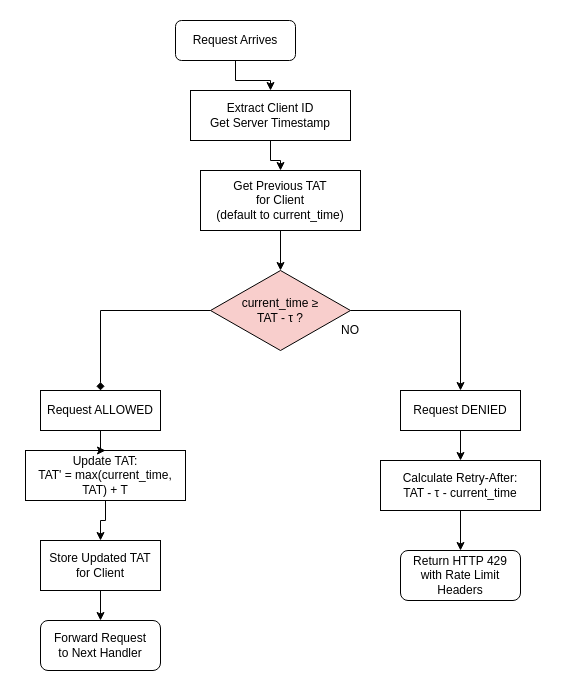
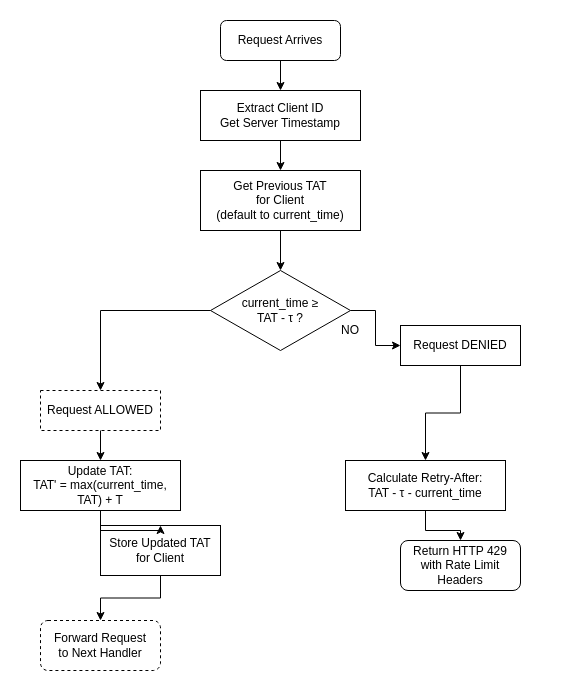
- <mxCell id="2" value="Request Arrives" style="rounded=1;whiteSpace=wrap;html=1;labelBackgroundColor=none;" vertex="1" parent="1"><mxGeometry x="175" y="20" width="120" height="40" as="geometry" /></mxCell>
+ <mxCell id="2" value="Request Arrives" style="rounded=1;whiteSpace=wrap;html=1;labelBackgroundColor=none;" vertex="1" parent="1"><mxGeometry x="220" y="20" width="120" height="40" as="geometry" /></mxCell>
- <mxCell id="3" value="Extract Client ID&#10;Get Server Timestamp" style="rounded=0;whiteSpace=wrap;html=1;labelBackgroundColor=none;" vertex="1" parent="1"><mxGeometry x="190" y="90" width="160" height="50" as="geometry" /></mxCell>
+ <mxCell id="3" value="Extract Client ID&#10;Get Server Timestamp" style="rounded=0;whiteSpace=wrap;html=1;labelBackgroundColor=none;" vertex="1" parent="1"><mxGeometry x="200" y="90" width="160" height="50" as="geometry" /></mxCell>
- <mxCell id="5" value="current_time ≥&#10;TAT - τ ?" style="rhombus;whiteSpace=wrap;html=1;labelBackgroundColor=none;fillColor=#f8cecc;" vertex="1" parent="1"><mxGeometry x="210" y="270" width="140" height="80" as="geometry" /></mxCell>
+ <mxCell id="5" value="current_time ≥&#10;TAT - τ ?" style="rhombus;whiteSpace=wrap;html=1;labelBackgroundColor=none;" vertex="1" parent="1"><mxGeometry x="210" y="270" width="140" height="80" as="geometry" /></mxCell>
- <mxCell id="16" style="edgeStyle=orthogonalEdgeStyle;rounded=0;orthogonalLoop=1;jettySize=auto;html=1;labelBackgroundColor=none;fontColor=default;endArrow=diamond;" edge="1" parent="1" source="5" target="6"><mxGeometry relative="1" as="geometry" /></mxCell>
+ <mxCell id="16" style="edgeStyle=orthogonalEdgeStyle;rounded=0;orthogonalLoop=1;jettySize=auto;html=1;labelBackgroundColor=none;fontColor=default;" edge="1" parent="1" source="5" target="6"><mxGeometry relative="1" as="geometry" /></mxCell>
- <mxCell id="6" value="Request ALLOWED" style="rounded=0;whiteSpace=wrap;html=1;labelBackgroundColor=none;" vertex="1" parent="1"><mxGeometry x="40" y="390" width="120" height="40" as="geometry" /></mxCell>
+ <mxCell id="6" value="Request ALLOWED" style="rounded=0;whiteSpace=wrap;html=1;labelBackgroundColor=none;dashed=1;" vertex="1" parent="1"><mxGeometry x="40" y="390" width="120" height="40" as="geometry" /></mxCell>
- <mxCell id="10" value="Request DENIED" style="rounded=0;whiteSpace=wrap;html=1;labelBackgroundColor=none;" vertex="1" parent="1"><mxGeometry x="400" y="390" width="120" height="40" as="geometry" /></mxCell>
+ <mxCell id="10" value="Request DENIED" style="rounded=0;whiteSpace=wrap;html=1;labelBackgroundColor=none;" vertex="1" parent="1"><mxGeometry x="400" y="325" width="120" height="40" as="geometry" /></mxCell>
- <mxCell id="7" value="Update TAT:&#10;TAT' = max(current_time, TAT) + T" style="rounded=0;whiteSpace=wrap;html=1;labelBackgroundColor=none;" vertex="1" parent="1"><mxGeometry x="25" y="450" width="160" height="50" as="geometry" /></mxCell>
+ <mxCell id="7" value="Update TAT:&#10;TAT' = max(current_time, TAT) + T" style="rounded=0;whiteSpace=wrap;html=1;labelBackgroundColor=none;" vertex="1" parent="1"><mxGeometry x="20" y="460" width="160" height="50" as="geometry" /></mxCell>
- <mxCell id="11" value="Calculate Retry-After:&#10;TAT - τ - current_time" style="rounded=0;whiteSpace=wrap;html=1;labelBackgroundColor=none;" vertex="1" parent="1"><mxGeometry x="380" y="460" width="160" height="50" as="geometry" /></mxCell>
+ <mxCell id="11" value="Calculate Retry-After:&#10;TAT - τ - current_time" style="rounded=0;whiteSpace=wrap;html=1;labelBackgroundColor=none;" vertex="1" parent="1"><mxGeometry x="345" y="460" width="160" height="50" as="geometry" /></mxCell>
- <mxCell id="8" value="Store Updated TAT&#10;for Client" style="rounded=0;whiteSpace=wrap;html=1;labelBackgroundColor=none;" vertex="1" parent="1"><mxGeometry x="40" y="540" width="120" height="50" as="geometry" /></mxCell>
+ <mxCell id="8" value="Store Updated TAT&#10;for Client" style="rounded=0;whiteSpace=wrap;html=1;labelBackgroundColor=none;" vertex="1" parent="1"><mxGeometry x="100" y="525" width="120" height="50" as="geometry" /></mxCell>
- <mxCell id="12" value="Return HTTP 429&#10;with Rate Limit Headers" style="rounded=1;whiteSpace=wrap;html=1;labelBackgroundColor=none;" vertex="1" parent="1"><mxGeometry x="400" y="550" width="120" height="50" as="geometry" /></mxCell>
+ <mxCell id="12" value="Return HTTP 429&#10;with Rate Limit Headers" style="rounded=1;whiteSpace=wrap;html=1;labelBackgroundColor=none;" vertex="1" parent="1"><mxGeometry x="400" y="540" width="120" height="50" as="geometry" /></mxCell>
- <mxCell id="9" value="Forward Request&#10;to Next Handler" style="rounded=1;whiteSpace=wrap;html=1;labelBackgroundColor=none;" vertex="1" parent="1"><mxGeometry x="40" y="620" width="120" height="50" as="geometry" /></mxCell>
+ <mxCell id="9" value="Forward Request&#10;to Next Handler" style="rounded=1;whiteSpace=wrap;html=1;labelBackgroundColor=none;dashed=1;" vertex="1" parent="1"><mxGeometry x="40" y="620" width="120" height="50" as="geometry" /></mxCell>
